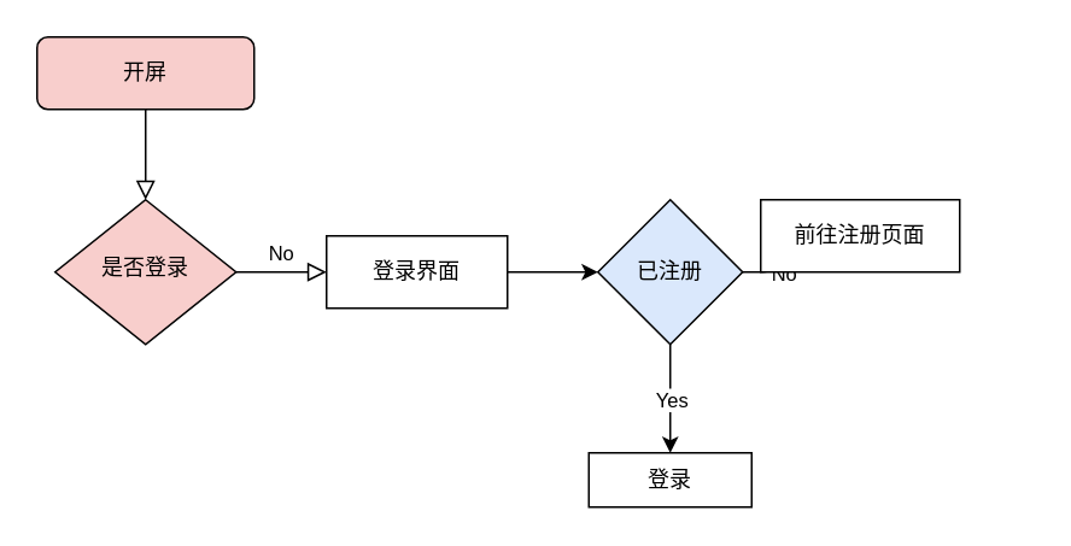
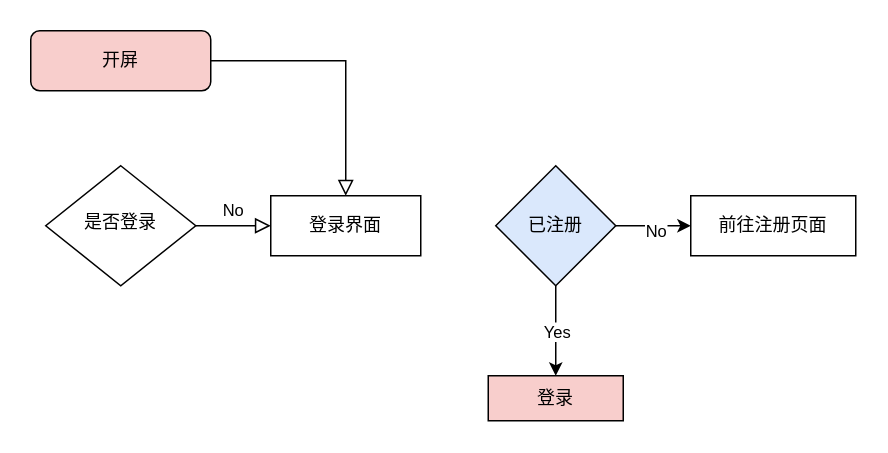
- <mxCell id="2" value="" style="rounded=0;html=1;jettySize=auto;orthogonalLoop=1;fontSize=11;endArrow=block;endFill=0;endSize=8;strokeWidth=1;shadow=0;labelBackgroundColor=none;edgeStyle=orthogonalEdgeStyle;" parent="1" source="3" target="5" edge="1"><mxGeometry relative="1" as="geometry" /></mxCell>
+ <mxCell id="2" value="" style="rounded=0;html=1;jettySize=auto;orthogonalLoop=1;fontSize=11;endArrow=block;endFill=0;endSize=8;strokeWidth=1;shadow=0;labelBackgroundColor=none;edgeStyle=orthogonalEdgeStyle;" parent="1" source="3" target="7" edge="1"><mxGeometry relative="1" as="geometry" /></mxCell>
- <mxCell id="14" value="前往注册页面" style="whiteSpace=wrap;html=1;rounded=0;glass=0;strokeWidth=1;shadow=0;" vertex="1" parent="1"><mxGeometry x="420" y="110" width="110" height="40" as="geometry" /></mxCell>
+ <mxCell id="14" value="前往注册页面" style="whiteSpace=wrap;html=1;rounded=0;glass=0;strokeWidth=1;shadow=0;" vertex="1" parent="1"><mxGeometry x="460" y="130" width="110" height="40" as="geometry" /></mxCell>
- <mxCell id="5" value="是否登录" style="rhombus;whiteSpace=wrap;html=1;shadow=0;fontFamily=Helvetica;fontSize=12;align=center;strokeWidth=1;spacing=6;spacingTop=-4;rounded=0;fillColor=#f8cecc;" parent="1" vertex="1"><mxGeometry x="30" y="110" width="100" height="80" as="geometry" /></mxCell>
+ <mxCell id="5" value="是否登录" style="rhombus;whiteSpace=wrap;html=1;shadow=0;fontFamily=Helvetica;fontSize=12;align=center;strokeWidth=1;spacing=6;spacingTop=-4;rounded=0;" parent="1" vertex="1"><mxGeometry x="30" y="110" width="100" height="80" as="geometry" /></mxCell>
- <mxCell id="6" value="" style="edgeStyle=orthogonalEdgeStyle;rounded=0;orthogonalLoop=1;jettySize=auto;html=1;" edge="1" parent="1" source="7" target="12"><mxGeometry relative="1" as="geometry" /></mxCell>
- <mxCell id="13" value="登录" style="whiteSpace=wrap;html=1;rounded=0;glass=0;strokeWidth=1;shadow=0;" vertex="1" parent="1"><mxGeometry x="325" y="250" width="90" height="30" as="geometry" /></mxCell>
+ <mxCell id="13" value="登录" style="whiteSpace=wrap;html=1;rounded=0;glass=0;strokeWidth=1;shadow=0;fillColor=#f8cecc;" vertex="1" parent="1"><mxGeometry x="325" y="250" width="90" height="30" as="geometry" /></mxCell>
